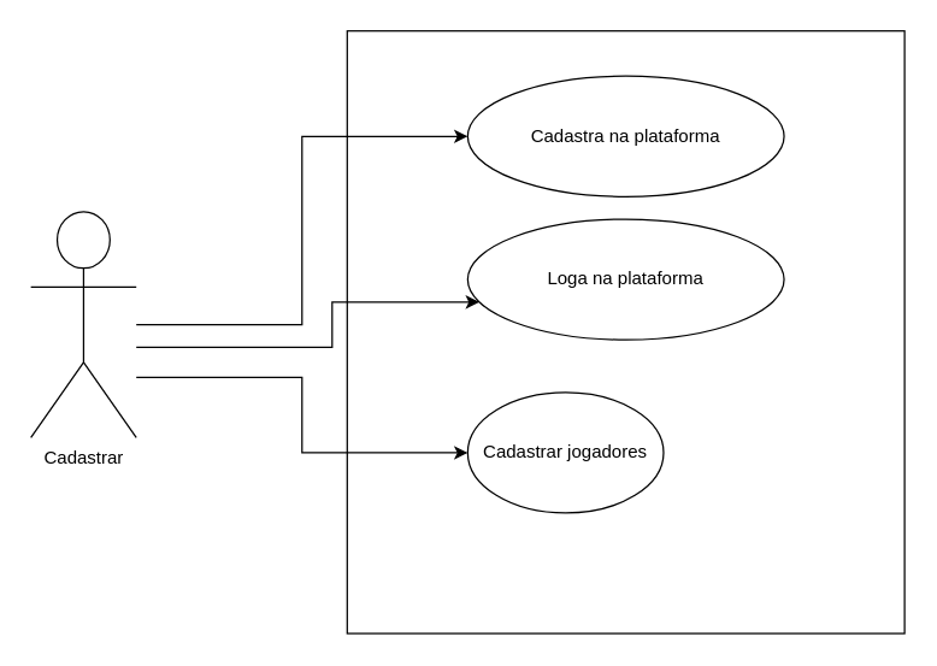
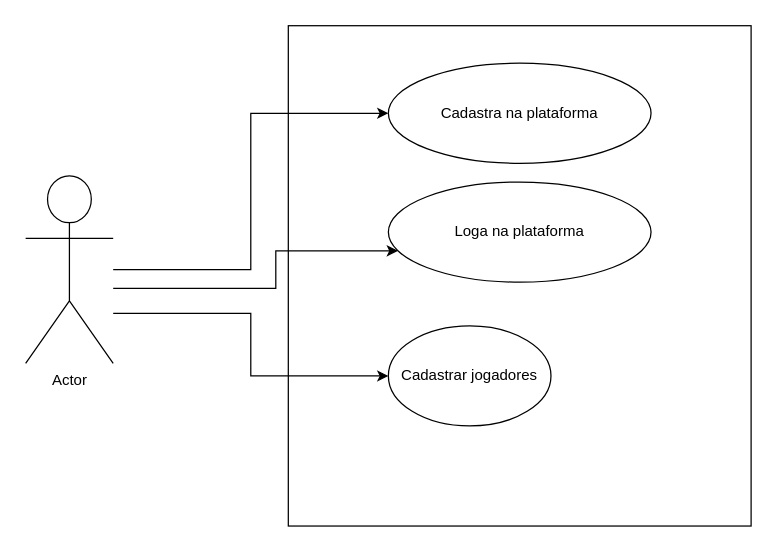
- <mxCell id="6" value="Cadastrar" style="shape=umlActor;verticalLabelPosition=bottom;verticalAlign=top;html=1;outlineConnect=0;" vertex="1" parent="1"><mxGeometry x="20" y="140" width="70" height="150" as="geometry" /></mxCell>
+ <mxCell id="6" value="Actor" style="shape=umlActor;verticalLabelPosition=bottom;verticalAlign=top;html=1;outlineConnect=0;" vertex="1" parent="1"><mxGeometry x="20" y="140" width="70" height="150" as="geometry" /></mxCell>
